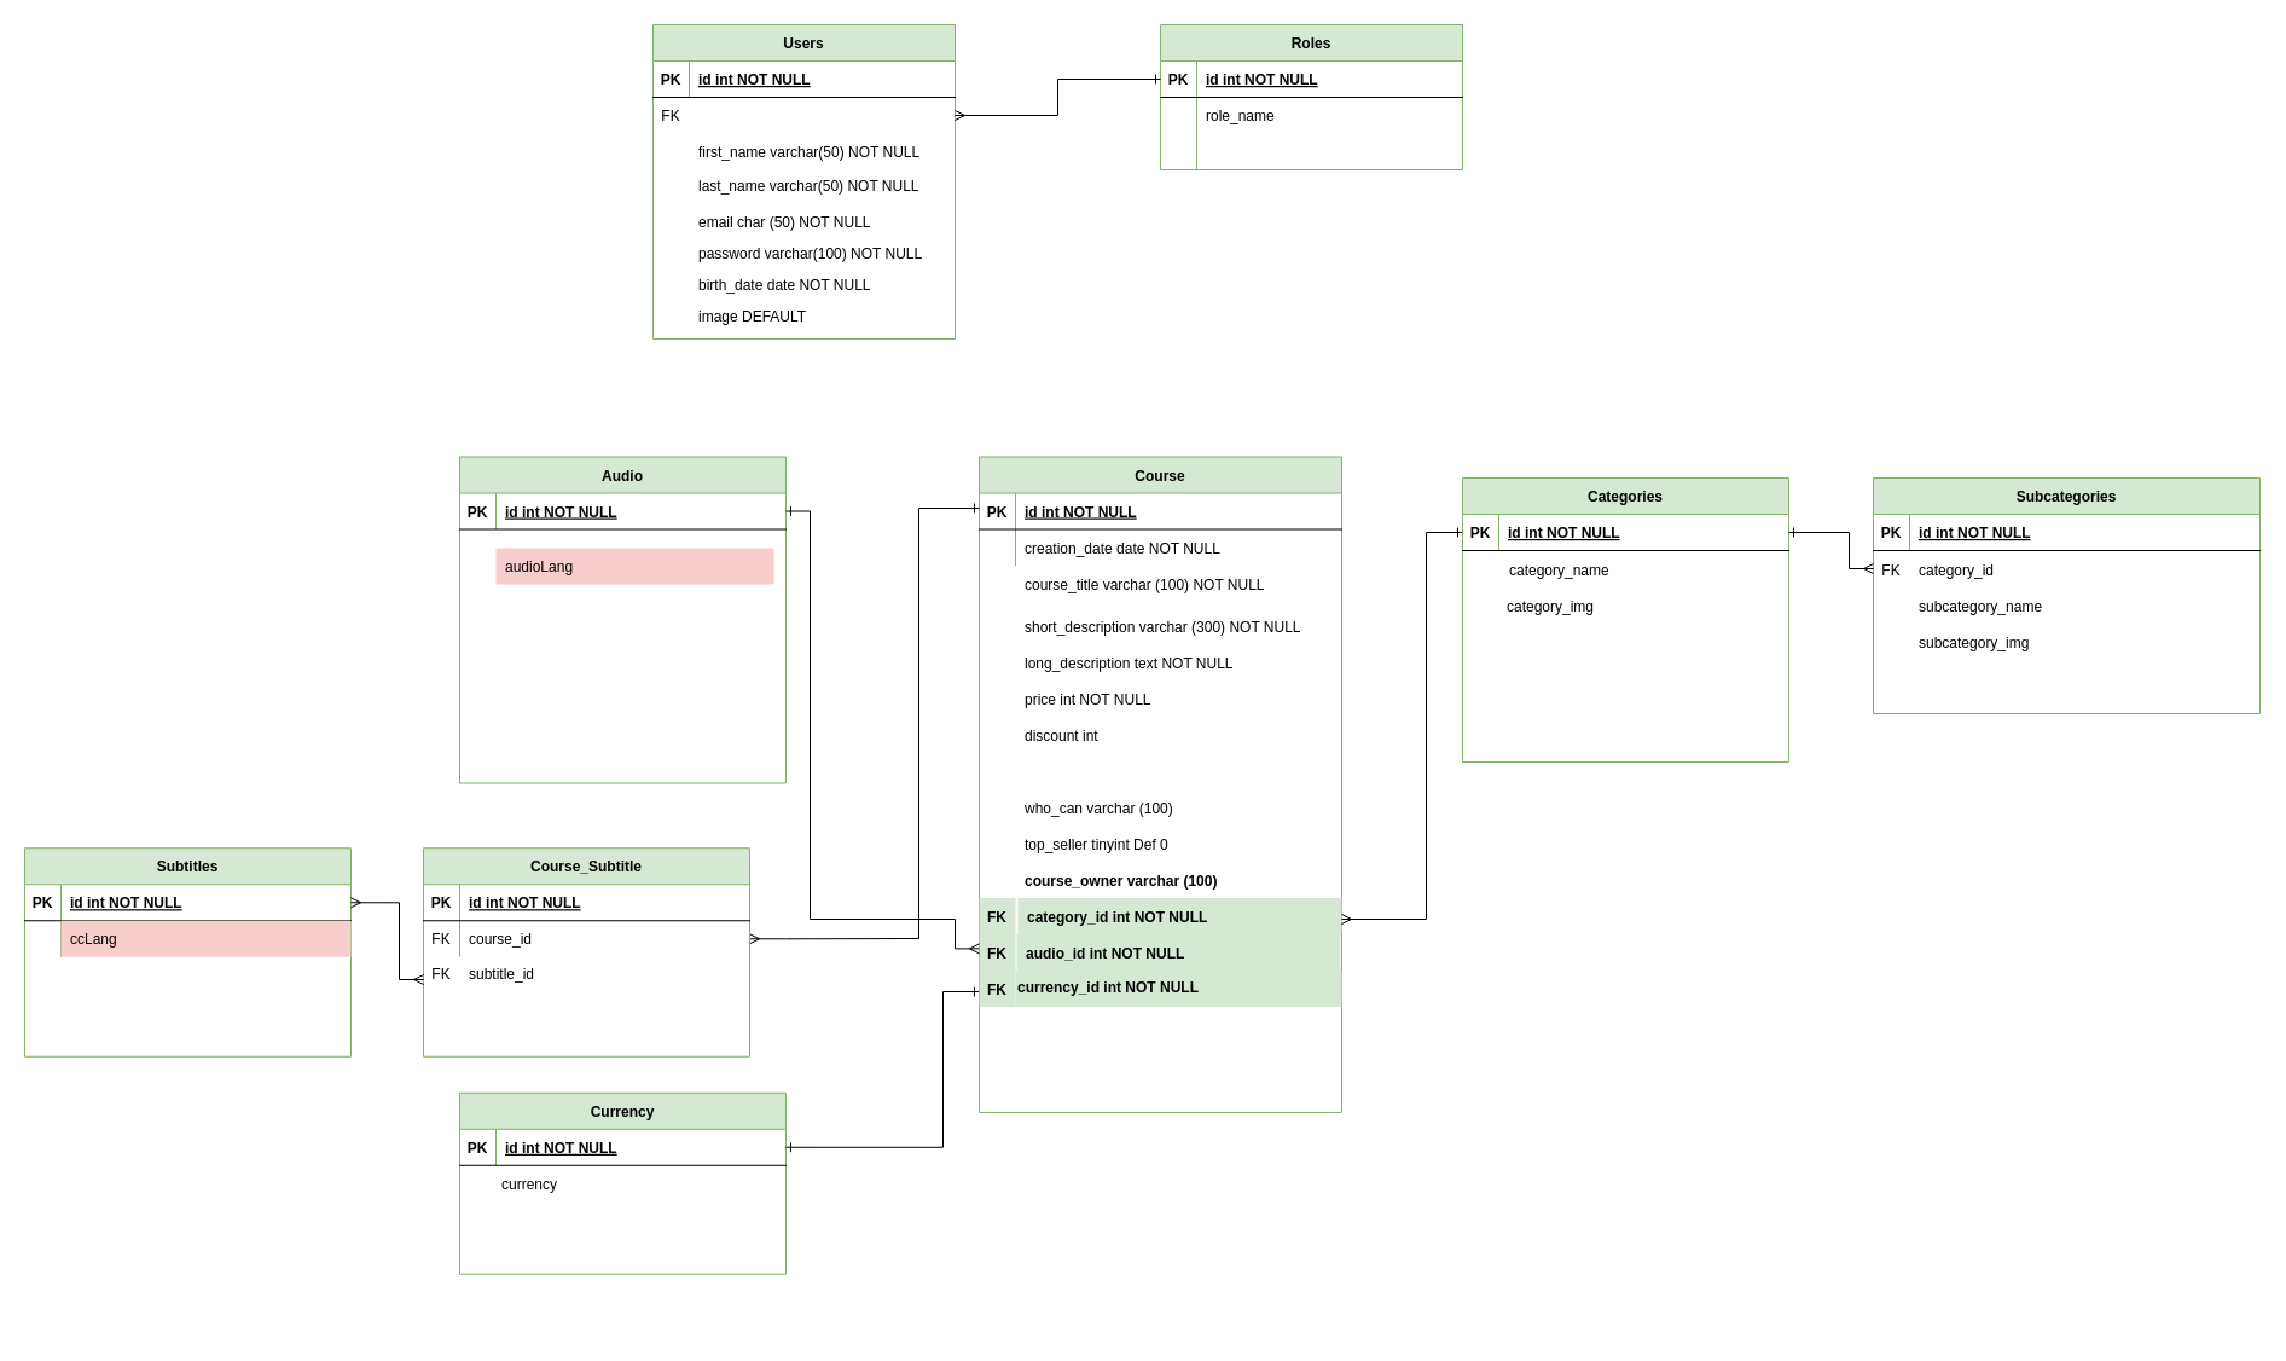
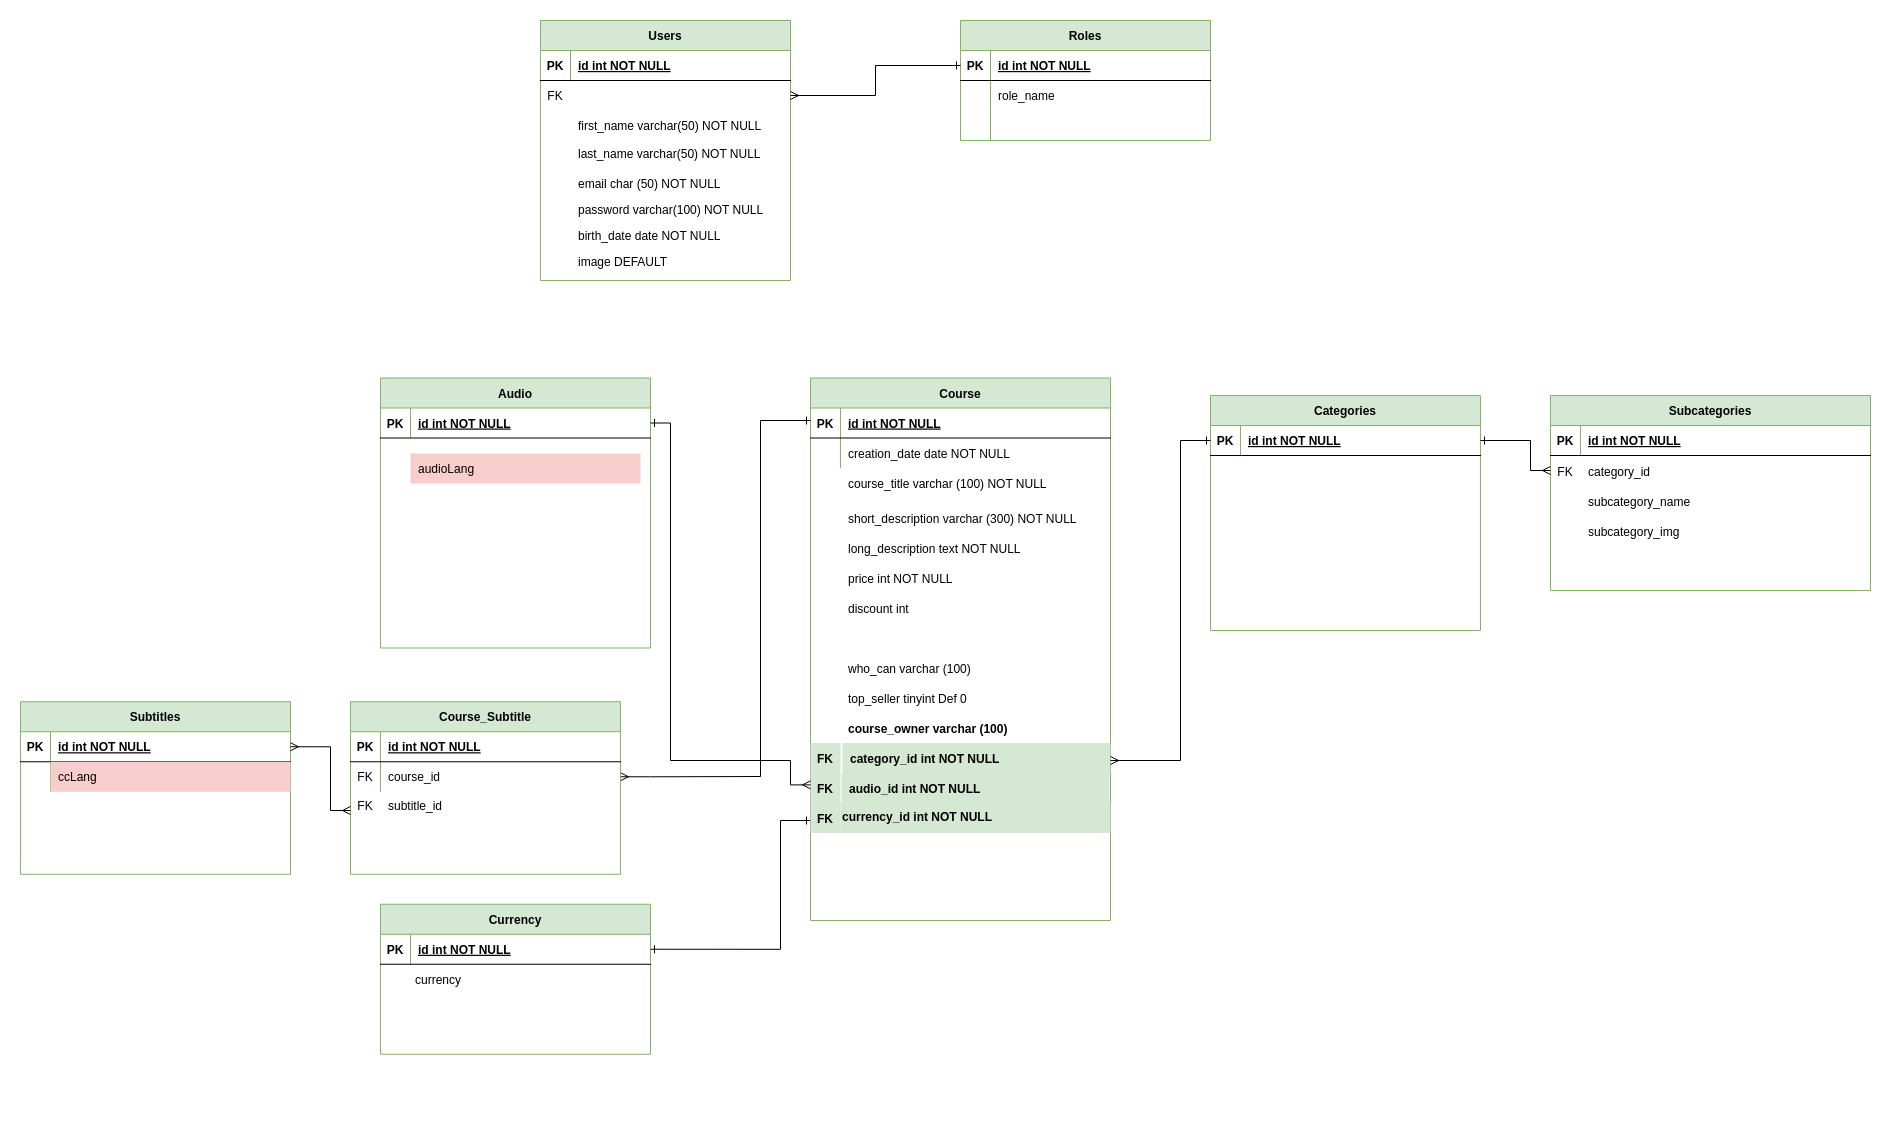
- <mxCell id="85" value="category_name" style="shape=partialRectangle;overflow=hidden;connectable=0;fillColor=none;top=0;left=0;bottom=0;right=0;align=left;spacingLeft=6;fontStyle=0;" parent="1" vertex="1"><mxGeometry x="1241" y="456" width="240" height="30" as="geometry" /></mxCell>
- <mxCell id="86" value="category_img" style="shape=partialRectangle;overflow=hidden;connectable=0;fillColor=none;top=0;left=0;bottom=0;right=0;align=left;spacingLeft=6;fontStyle=0;" parent="1" vertex="1"><mxGeometry x="1239" y="486" width="240" height="30" as="geometry" /></mxCell>
